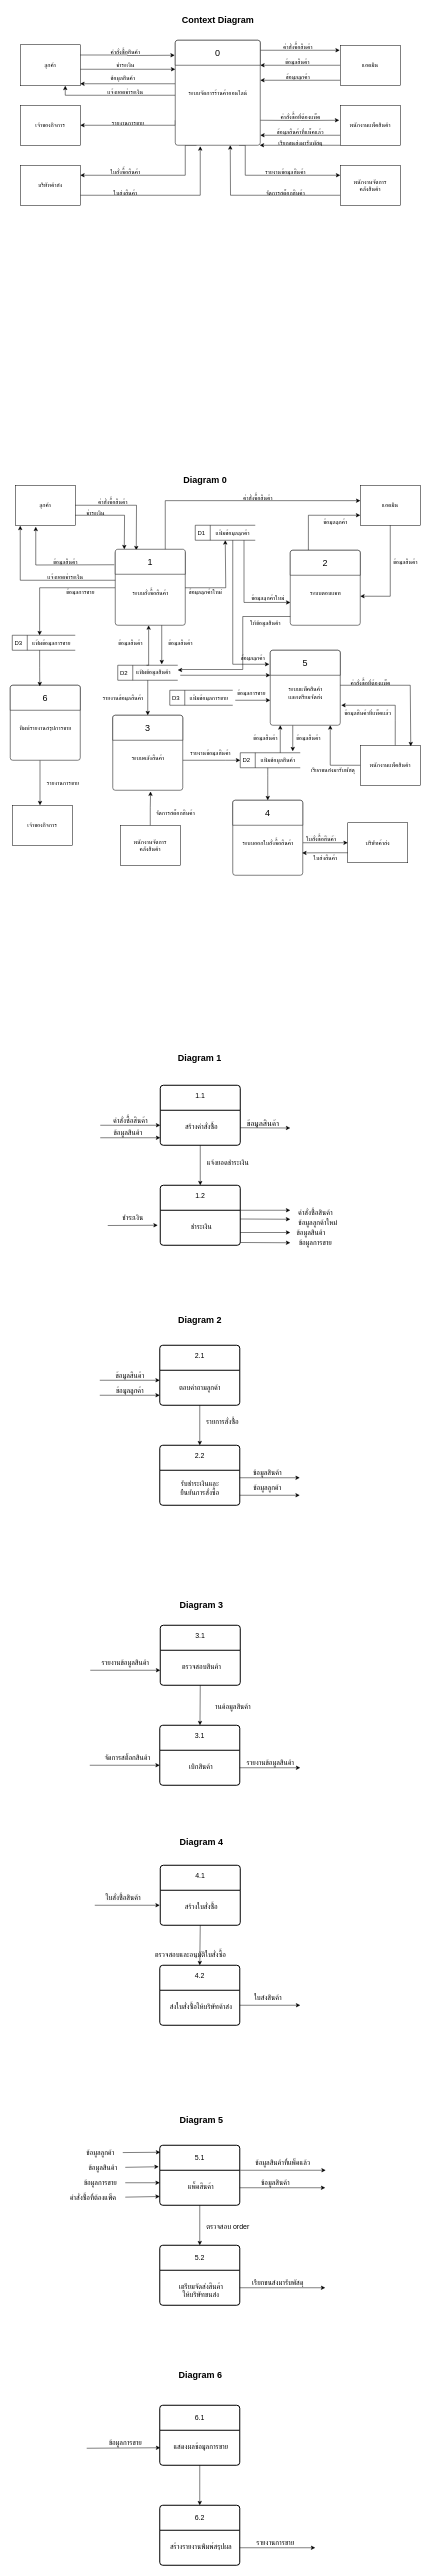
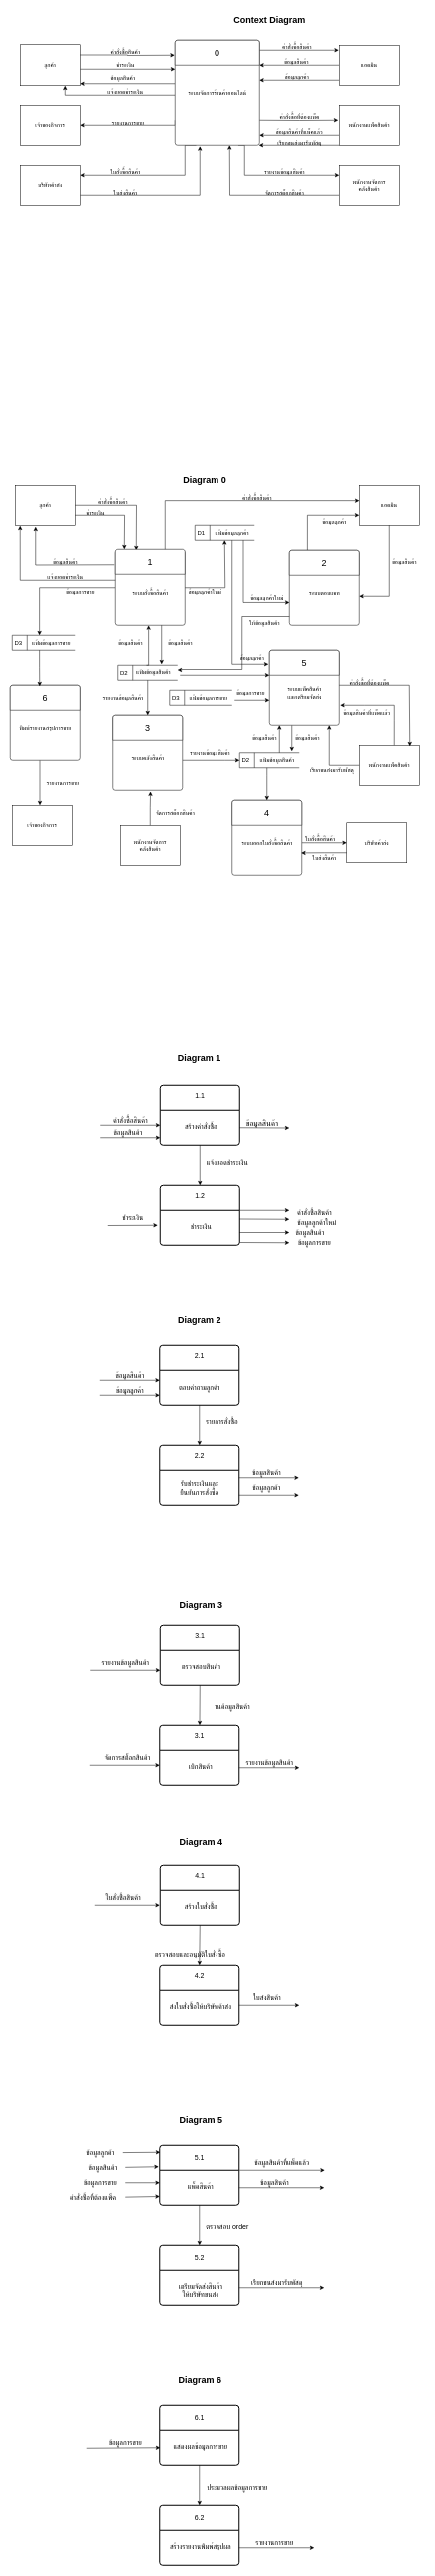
- <mxCell id="23" value="Context Diagram" style="text;html=1;align=center;verticalAlign=middle;resizable=0;points=[];autosize=1;strokeColor=none;fillColor=none;fontSize=18;fontStyle=1" parent="1" vertex="1"><mxGeometry x="350" y="20" width="170" height="40" as="geometry" /></mxCell>
+ <mxCell id="23" value="Context Diagram" style="text;html=1;align=center;verticalAlign=middle;resizable=0;points=[];autosize=1;strokeColor=none;fillColor=none;fontSize=18;fontStyle=1" parent="1" vertex="1"><mxGeometry x="455" y="20" width="170" height="40" as="geometry" /></mxCell>
- <mxCell id="215" value="Diagram 6" style="text;html=1;align=center;verticalAlign=middle;resizable=0;points=[];autosize=1;strokeColor=none;fillColor=none;fontSize=18;fontFamily=Helvetica;fontColor=default;fontStyle=1" vertex="1" parent="1"><mxGeometry x="345" y="4730" width="110" height="40" as="geometry" /></mxCell>
+ <mxCell id="215" value="Diagram 6" style="text;html=1;align=center;verticalAlign=middle;resizable=0;points=[];autosize=1;strokeColor=none;fillColor=none;fontSize=18;fontFamily=Helvetica;fontColor=default;fontStyle=1" vertex="1" parent="1"><mxGeometry x="345" y="4740" width="110" height="40" as="geometry" /></mxCell>
+ <mxCell id="225" value="ประมวลผลข้อมูลการขาย" style="text;html=1;align=center;verticalAlign=middle;resizable=0;points=[];autosize=1;strokeColor=none;fillColor=none;fontSize=14;fontFamily=Helvetica;fontColor=default;" vertex="1" parent="1"><mxGeometry x="395" y="4960" width="160" height="30" as="geometry" /></mxCell>
